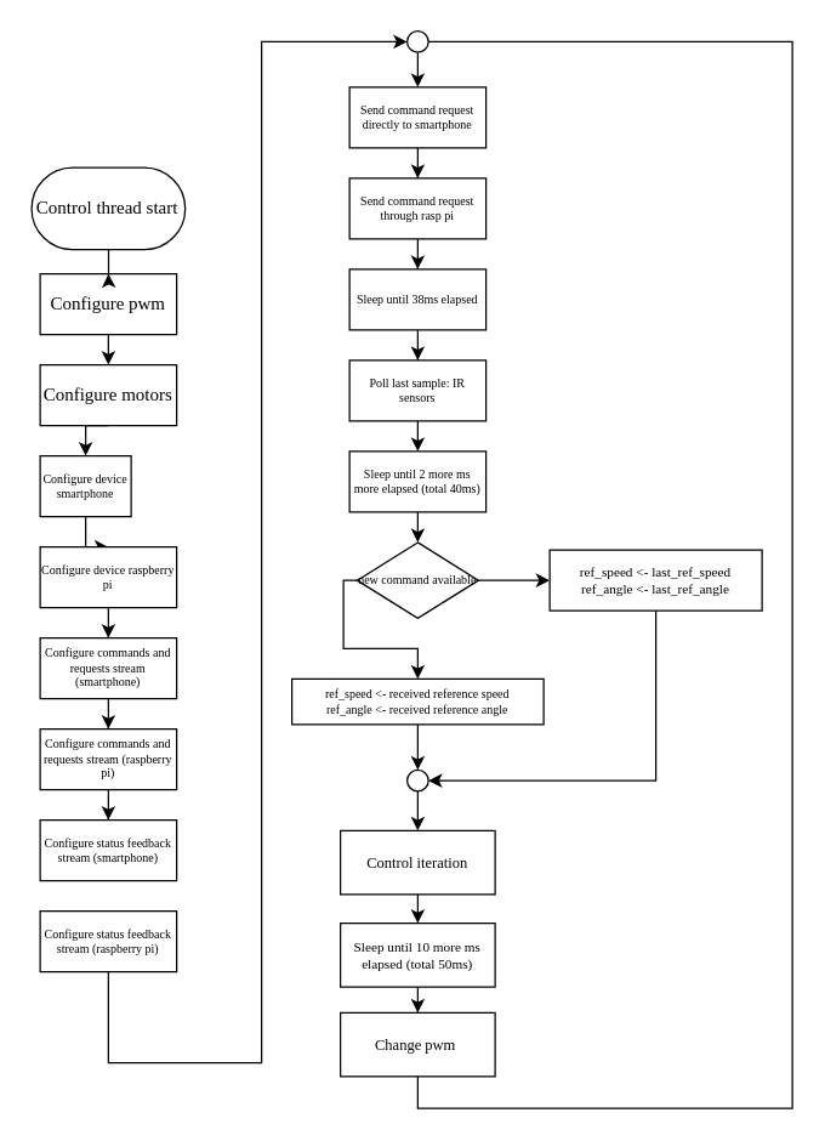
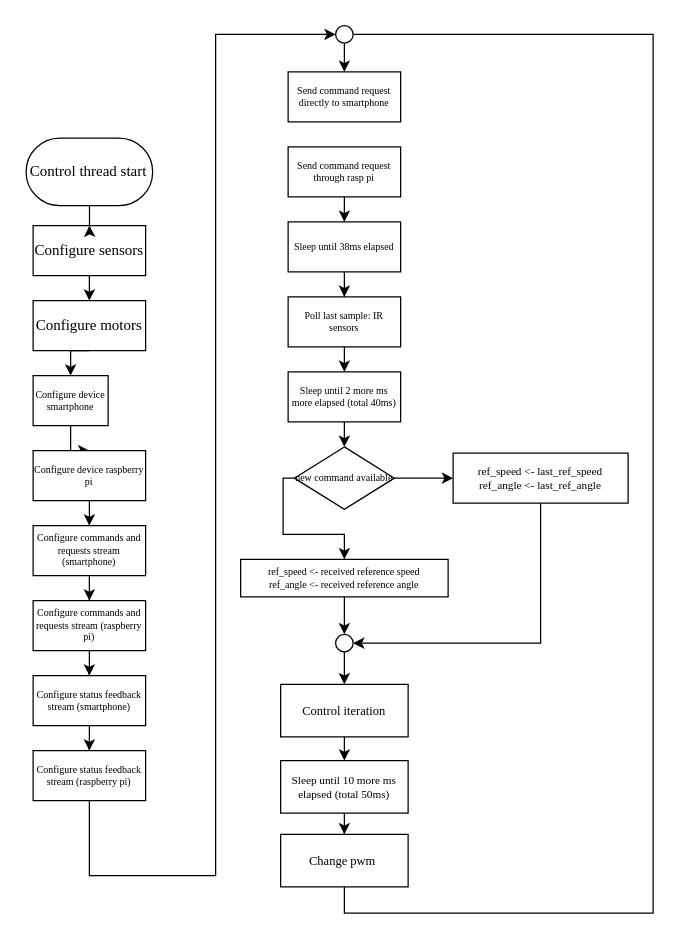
- <mxCell id="14" value="" style="edgeStyle=orthogonalEdgeStyle;rounded=0;orthogonalLoop=1;jettySize=auto;html=1;fontFamily=Consolas;fontSize=10;fontColor=#000000;entryX=0.5;entryY=0;entryDx=0;entryDy=0;" edge="1" parent="1" source="15" target="34"><mxGeometry relative="1" as="geometry" /></mxCell>
- <mxCell id="3" value="Configure pwm" style="rounded=0;whiteSpace=wrap;html=1;fontFamily=Consolas;" vertex="1" parent="1"><mxGeometry x="26" y="180" width="90" height="40" as="geometry" /></mxCell>
+ <mxCell id="3" value="Configure sensors" style="rounded=0;whiteSpace=wrap;html=1;fontFamily=Consolas;" vertex="1" parent="1"><mxGeometry x="26" y="180" width="90" height="40" as="geometry" /></mxCell>
+ <mxCell id="10" value="" style="edgeStyle=orthogonalEdgeStyle;rounded=0;orthogonalLoop=1;jettySize=auto;html=1;fontFamily=Consolas;fontSize=8;fontColor=#6C8EBF;" edge="1" parent="1" source="11" target="13"><mxGeometry relative="1" as="geometry" /></mxCell>
